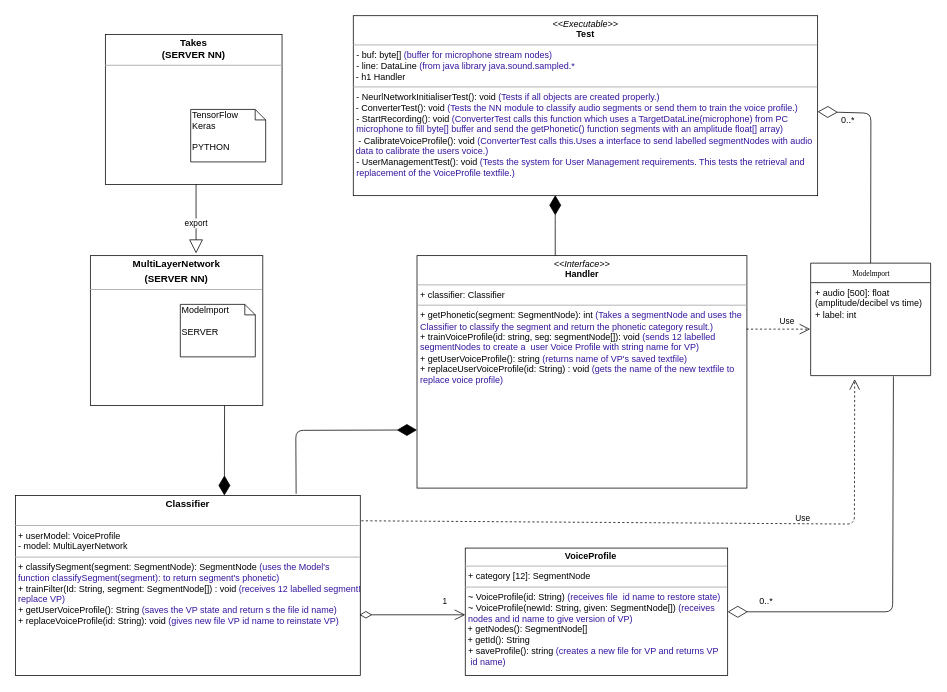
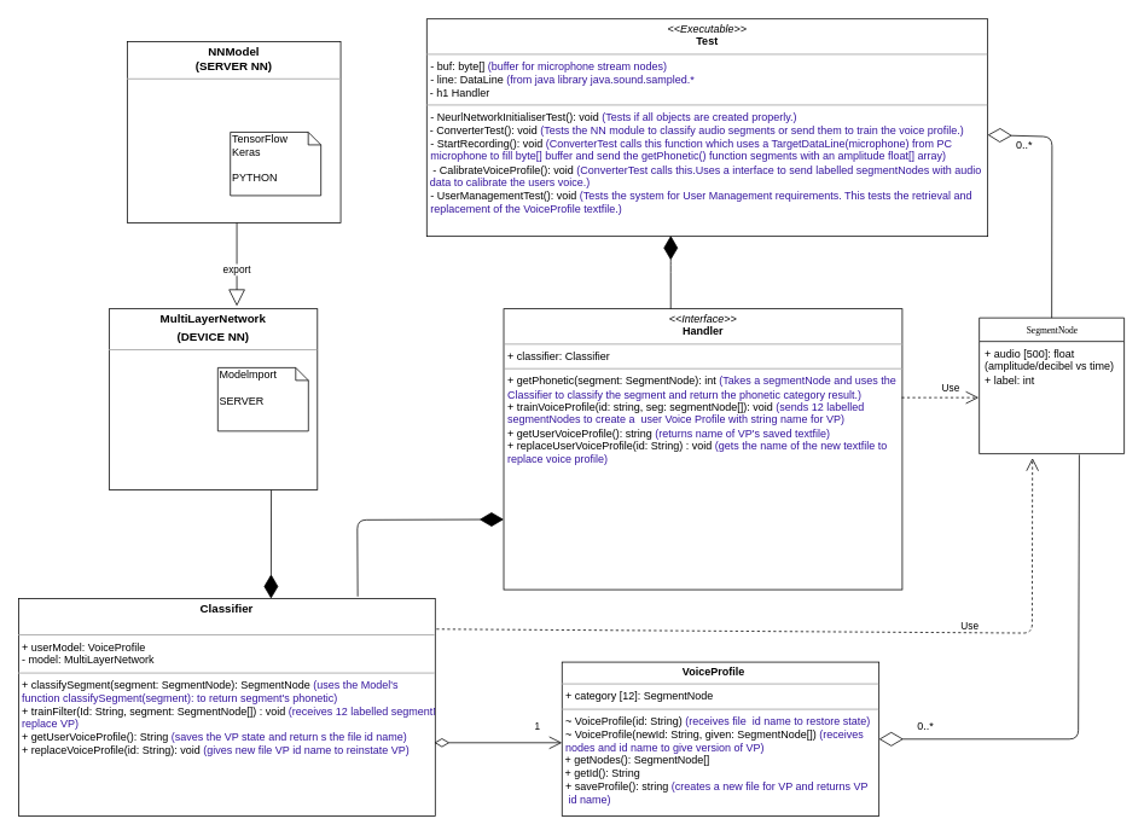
- <mxCell id="5" value="&lt;p style=&quot;margin: 4px 0px 0px ; text-align: center ; font-size: 13px&quot;&gt;&lt;b&gt;Takes&lt;br&gt;(SERVER NN)&lt;/b&gt;&lt;/p&gt;&lt;hr size=&quot;1&quot;&gt;&lt;p style=&quot;margin: 0px ; margin-left: 4px&quot;&gt;&lt;/p&gt;&lt;p style=&quot;margin: 0px ; margin-left: 4px&quot;&gt;&lt;br&gt;&lt;/p&gt;" style="verticalAlign=top;align=left;overflow=fill;fontSize=12;fontFamily=Helvetica;html=1;rounded=0;shadow=0;comic=0;labelBackgroundColor=none;strokeWidth=1" parent="1" vertex="1"><mxGeometry x="140" y="45" width="235.66" height="200" as="geometry" /></mxCell>
+ <mxCell id="5" value="&lt;p style=&quot;margin: 4px 0px 0px ; text-align: center ; font-size: 13px&quot;&gt;&lt;b&gt;NNModel&lt;br&gt;(SERVER NN)&lt;/b&gt;&lt;/p&gt;&lt;hr size=&quot;1&quot;&gt;&lt;p style=&quot;margin: 0px ; margin-left: 4px&quot;&gt;&lt;/p&gt;&lt;p style=&quot;margin: 0px ; margin-left: 4px&quot;&gt;&lt;br&gt;&lt;/p&gt;" style="verticalAlign=top;align=left;overflow=fill;fontSize=12;fontFamily=Helvetica;html=1;rounded=0;shadow=0;comic=0;labelBackgroundColor=none;strokeWidth=1" parent="1" vertex="1"><mxGeometry x="140" y="45" width="235.66" height="200" as="geometry" /></mxCell>
- <mxCell id="16" value="&lt;p style=&quot;margin: 4px 0px 0px ; text-align: center ; font-size: 13px&quot;&gt;&lt;b&gt;MultiLayerNetwork&lt;/b&gt;&lt;/p&gt;&lt;p style=&quot;margin: 4px 0px 0px ; text-align: center ; font-size: 13px&quot;&gt;&lt;b&gt;(SERVER NN)&lt;/b&gt;&lt;/p&gt;&lt;hr size=&quot;1&quot;&gt;&lt;p style=&quot;margin: 0px ; margin-left: 4px&quot;&gt;&lt;/p&gt;&lt;p style=&quot;margin: 0px ; margin-left: 4px&quot;&gt;&lt;br&gt;&lt;/p&gt;" style="verticalAlign=top;align=left;overflow=fill;fontSize=12;fontFamily=Helvetica;html=1;rounded=0;shadow=0;comic=0;labelBackgroundColor=none;strokeWidth=1" vertex="1" parent="1"><mxGeometry x="120" y="340" width="230" height="200" as="geometry" /></mxCell>
+ <mxCell id="16" value="&lt;p style=&quot;margin: 4px 0px 0px ; text-align: center ; font-size: 13px&quot;&gt;&lt;b&gt;MultiLayerNetwork&lt;/b&gt;&lt;/p&gt;&lt;p style=&quot;margin: 4px 0px 0px ; text-align: center ; font-size: 13px&quot;&gt;&lt;b&gt;(DEVICE NN)&lt;/b&gt;&lt;/p&gt;&lt;hr size=&quot;1&quot;&gt;&lt;p style=&quot;margin: 0px ; margin-left: 4px&quot;&gt;&lt;/p&gt;&lt;p style=&quot;margin: 0px ; margin-left: 4px&quot;&gt;&lt;br&gt;&lt;/p&gt;" style="verticalAlign=top;align=left;overflow=fill;fontSize=12;fontFamily=Helvetica;html=1;rounded=0;shadow=0;comic=0;labelBackgroundColor=none;strokeWidth=1" vertex="1" parent="1"><mxGeometry x="120" y="340" width="230" height="200" as="geometry" /></mxCell>
- <mxCell id="12" value="Modelmport" style="swimlane;html=1;fontStyle=0;childLayout=stackLayout;horizontal=1;startSize=26;fillColor=none;horizontalStack=0;resizeParent=1;resizeLast=0;collapsible=1;marginBottom=0;swimlaneFillColor=#ffffff;rounded=0;shadow=0;comic=0;labelBackgroundColor=none;strokeWidth=1;fontFamily=Verdana;fontSize=10;align=center;" parent="1" vertex="1"><mxGeometry x="1080.66" y="350" width="160" height="150" as="geometry" /></mxCell>
+ <mxCell id="12" value="SegmentNode" style="swimlane;html=1;fontStyle=0;childLayout=stackLayout;horizontal=1;startSize=26;fillColor=none;horizontalStack=0;resizeParent=1;resizeLast=0;collapsible=1;marginBottom=0;swimlaneFillColor=#ffffff;rounded=0;shadow=0;comic=0;labelBackgroundColor=none;strokeWidth=1;fontFamily=Verdana;fontSize=10;align=center;" parent="1" vertex="1"><mxGeometry x="1080.66" y="350" width="160" height="150" as="geometry" /></mxCell>
